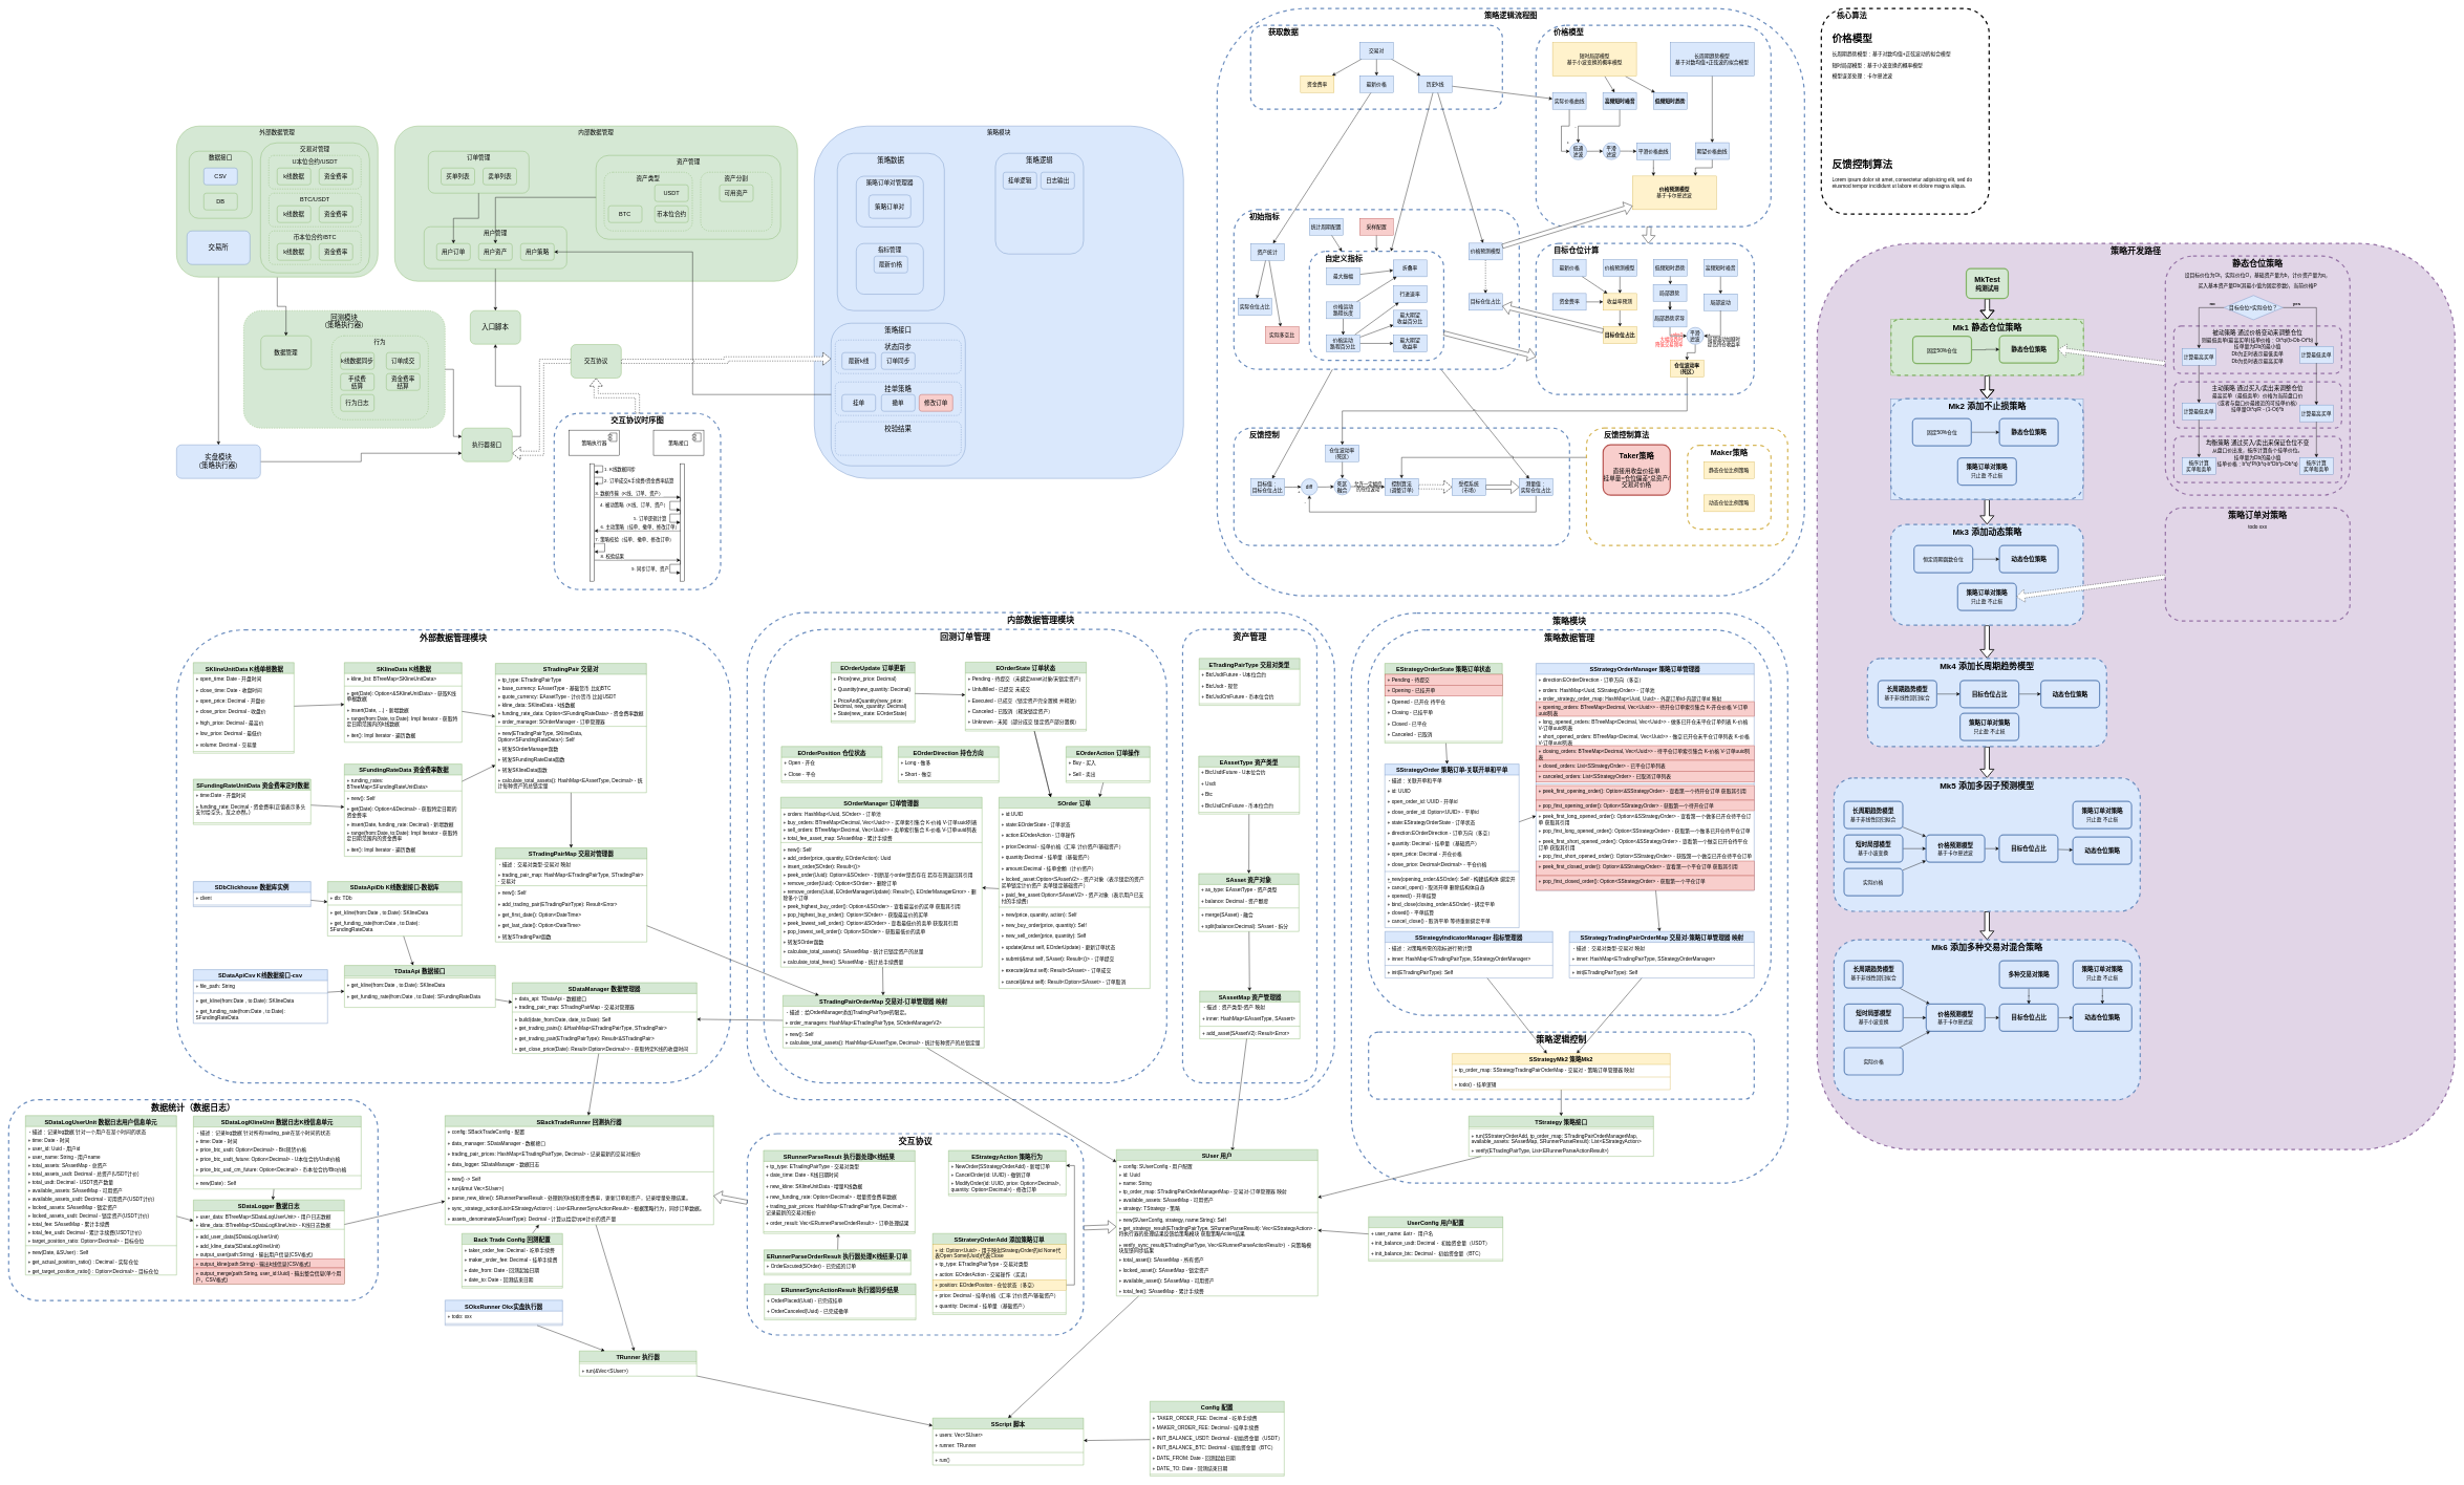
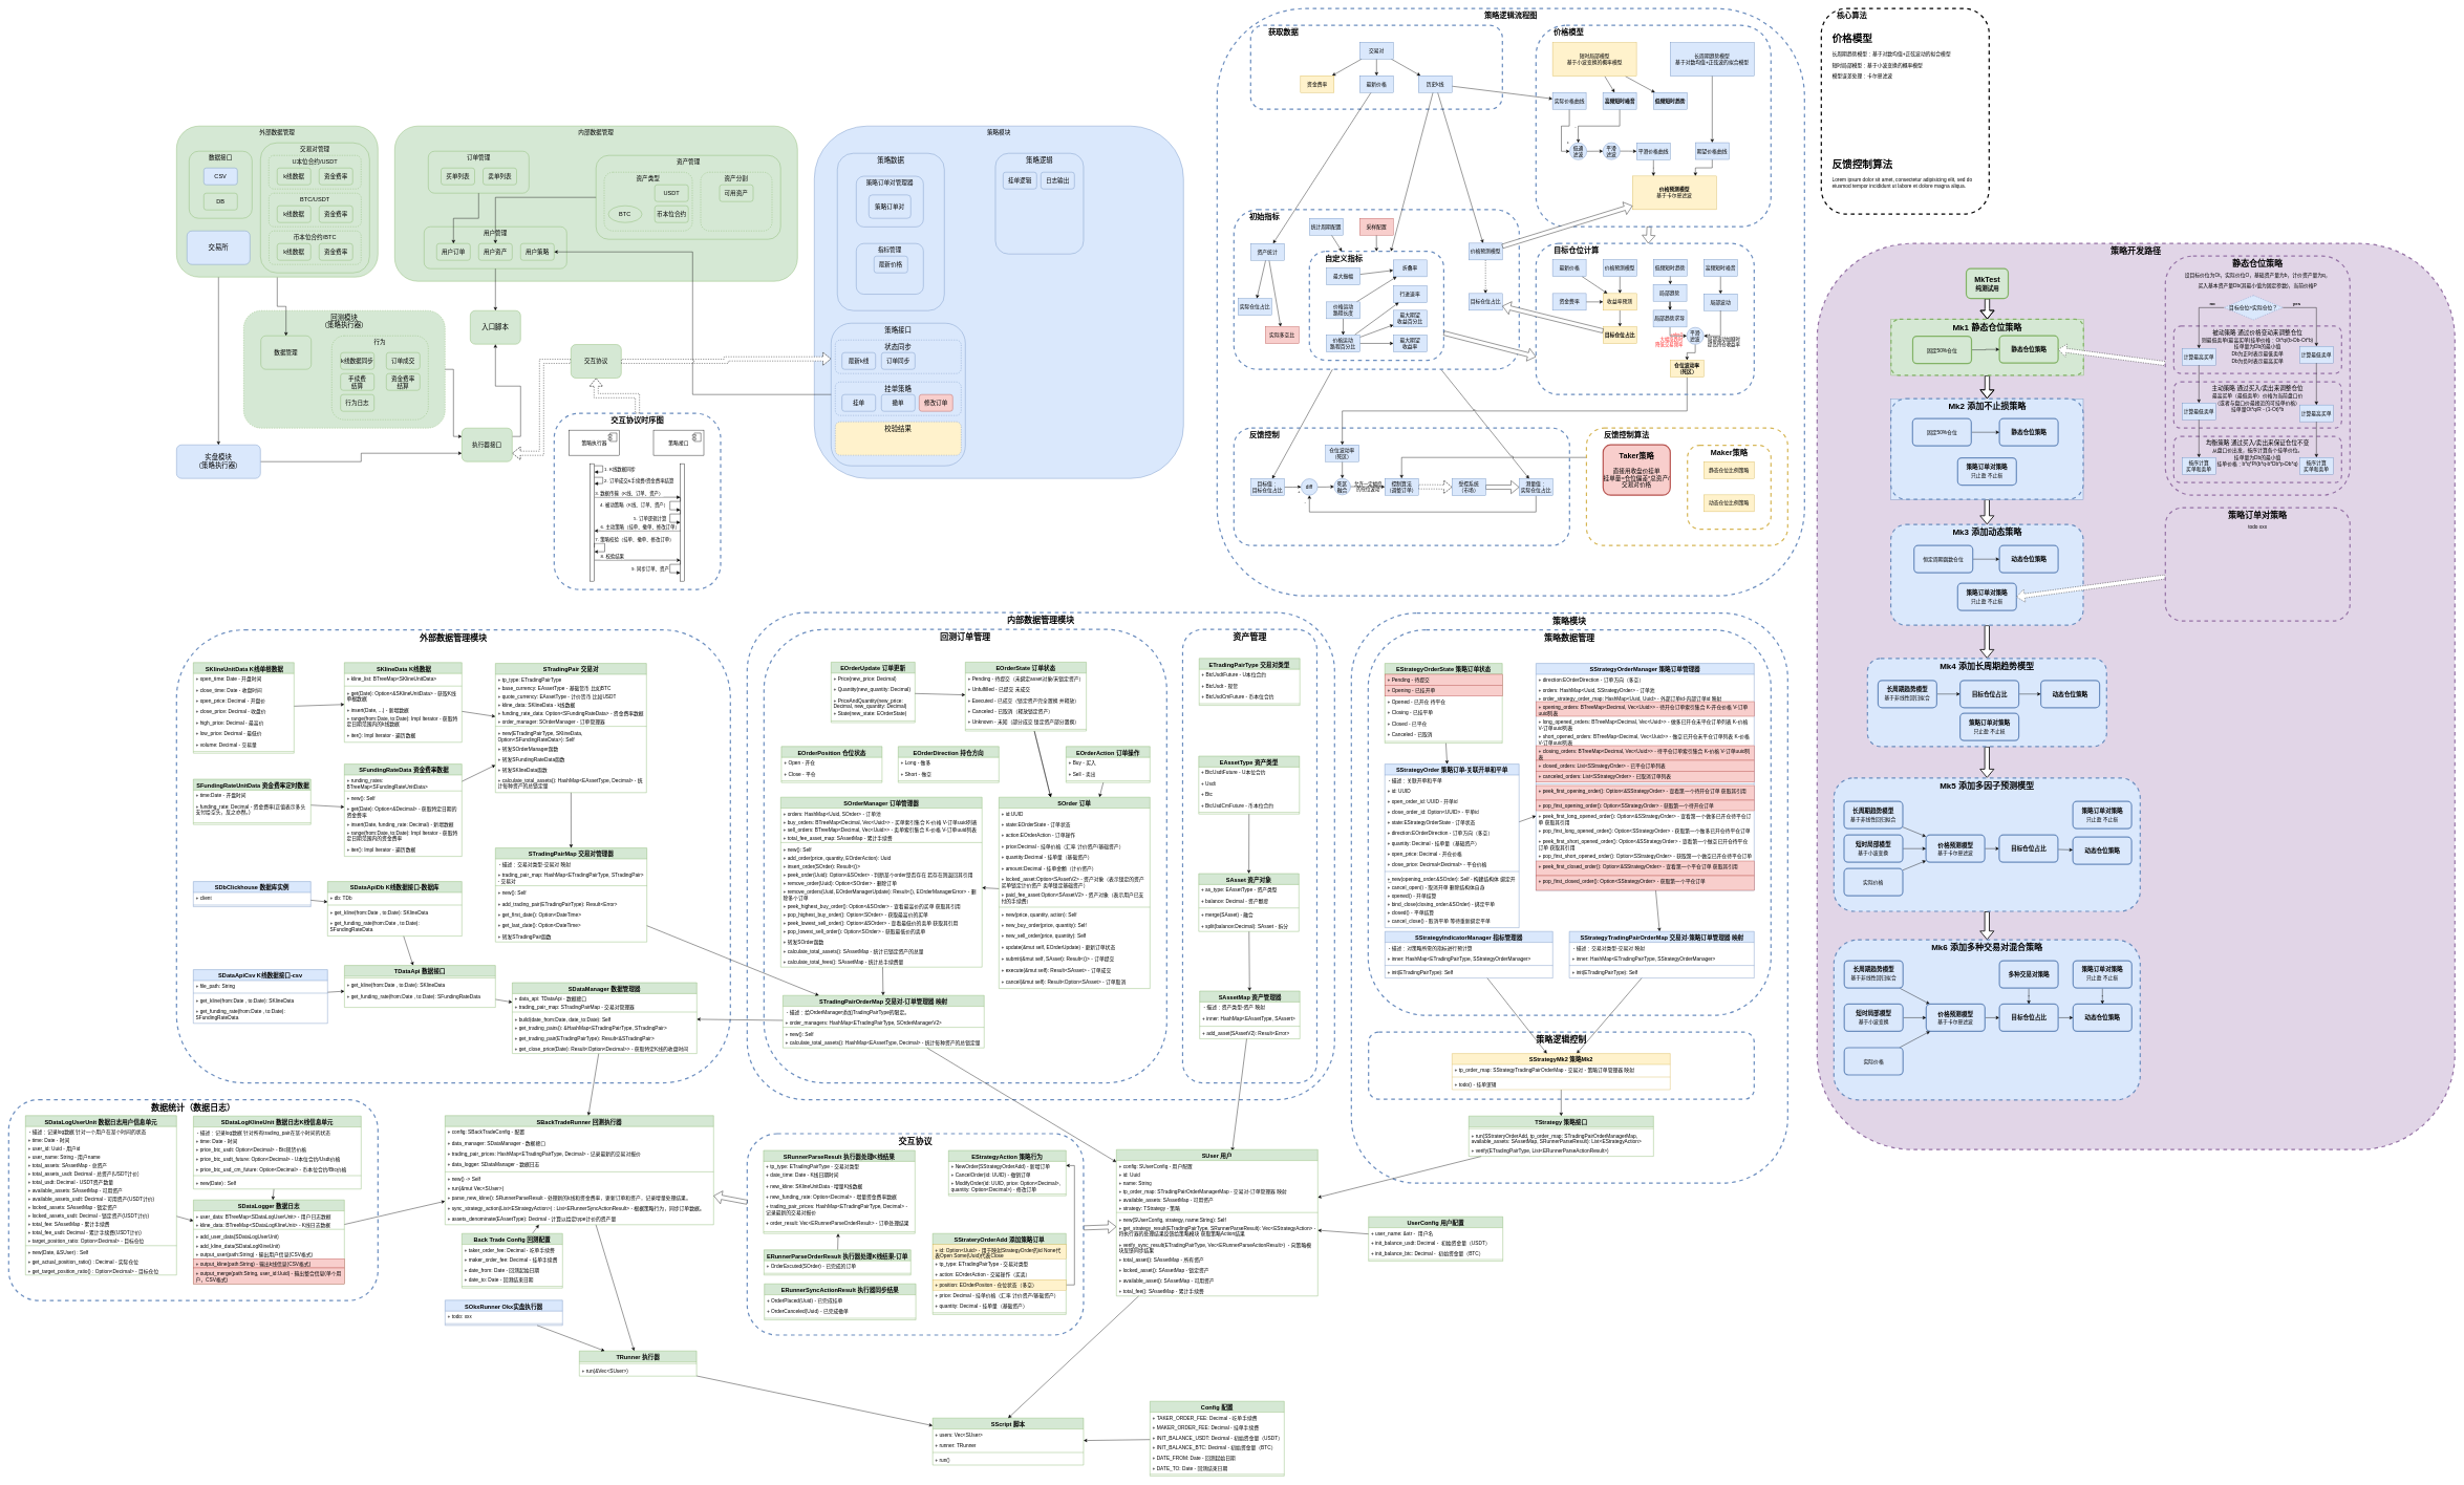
- <mxCell id="15" value="BTC" style="rounded=1;whiteSpace=wrap;html=1;fillColor=#d5e8d4;strokeColor=#82b366;fontSize=14;fontFamily=Helvetica;" parent="10" vertex="1"><mxGeometry x="509.25" y="190" width="80" height="40" as="geometry" /></mxCell>
+ <mxCell id="15" value="BTC" style="ellipse;whiteSpace=wrap;html=1;fillColor=#d5e8d4;strokeColor=#82b366;fontSize=14;fontFamily=Helvetica;" parent="10" vertex="1"><mxGeometry x="509.25" y="190" width="80" height="40" as="geometry" /></mxCell>
- <mxCell id="698" value="目标仓位&amp;gt;实际仓位？" style="rhombus;whiteSpace=wrap;html=1;fillColor=#dae8fc;strokeColor=#6c8ebf;" vertex="1" parent="690"><mxGeometry x="140" y="93.84" width="140" height="58" as="geometry" /></mxCell>
+ <mxCell id="698" value="目标仓位&amp;gt;实际仓位？" style="rhombus;whiteSpace=wrap;html=1;fillColor=#dae8fc;strokeColor=#6c8ebf;dashed=1;" vertex="1" parent="690"><mxGeometry x="140" y="93.84" width="140" height="58" as="geometry" /></mxCell>
- <mxCell id="445" value="校验结果" style="rounded=1;whiteSpace=wrap;html=1;fillColor=#dae8fc;strokeColor=#6c8ebf;fontColor=#000000;fontSize=16;fontFamily=Helvetica;verticalAlign=top;dashed=1;" parent="1" vertex="1"><mxGeometry x="1990" y="1004.83" width="300" height="80" as="geometry" /></mxCell>
+ <mxCell id="445" value="校验结果" style="rounded=1;whiteSpace=wrap;html=1;fillColor=#fff2cc;strokeColor=#6c8ebf;fontColor=#000000;fontSize=16;fontFamily=Helvetica;verticalAlign=top;dashed=1;" parent="1" vertex="1"><mxGeometry x="1990" y="1004.83" width="300" height="80" as="geometry" /></mxCell>
